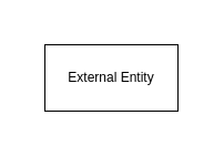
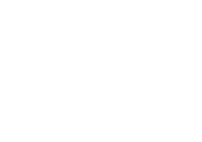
- <mxCell id="3" value="External Entity" style="rounded=0;whiteSpace=wrap;html=1;" parent="1" vertex="1"><mxGeometry x="40" y="40" width="120" height="60" as="geometry" /></mxCell>
